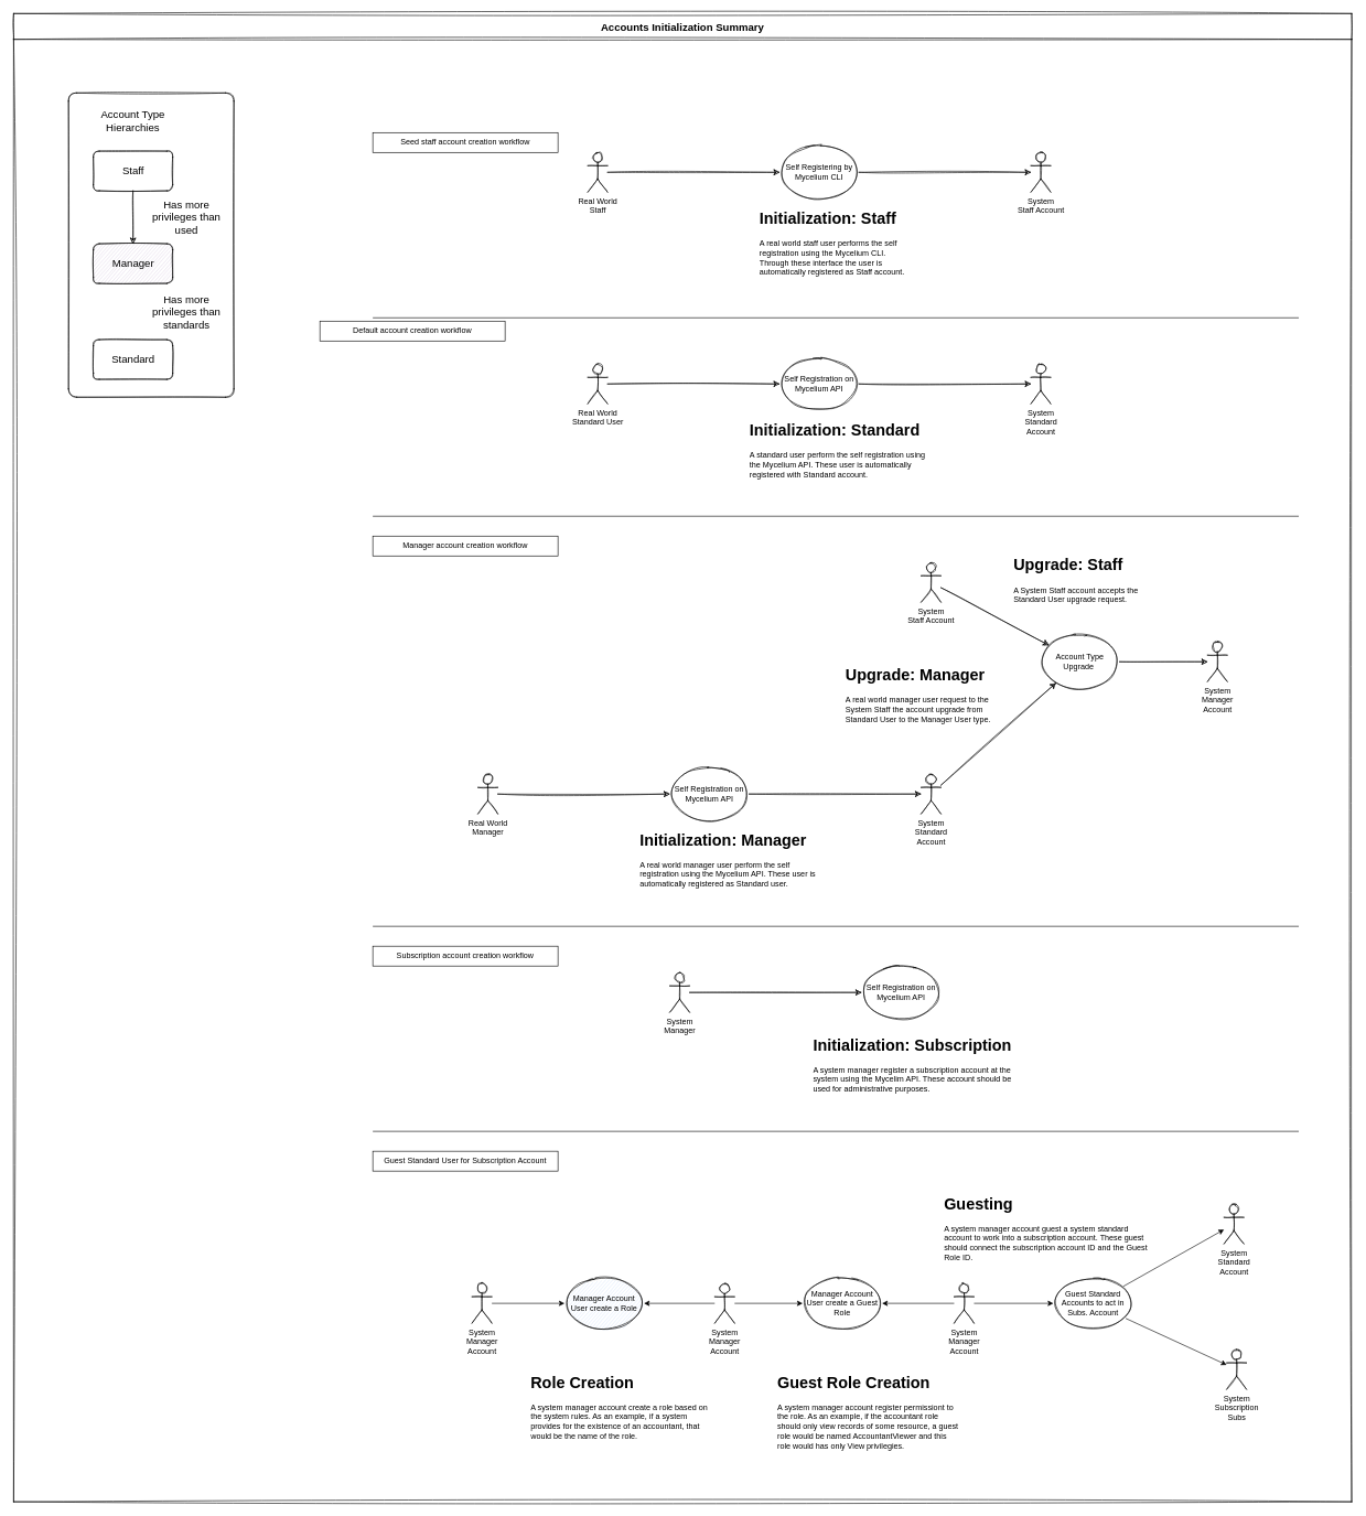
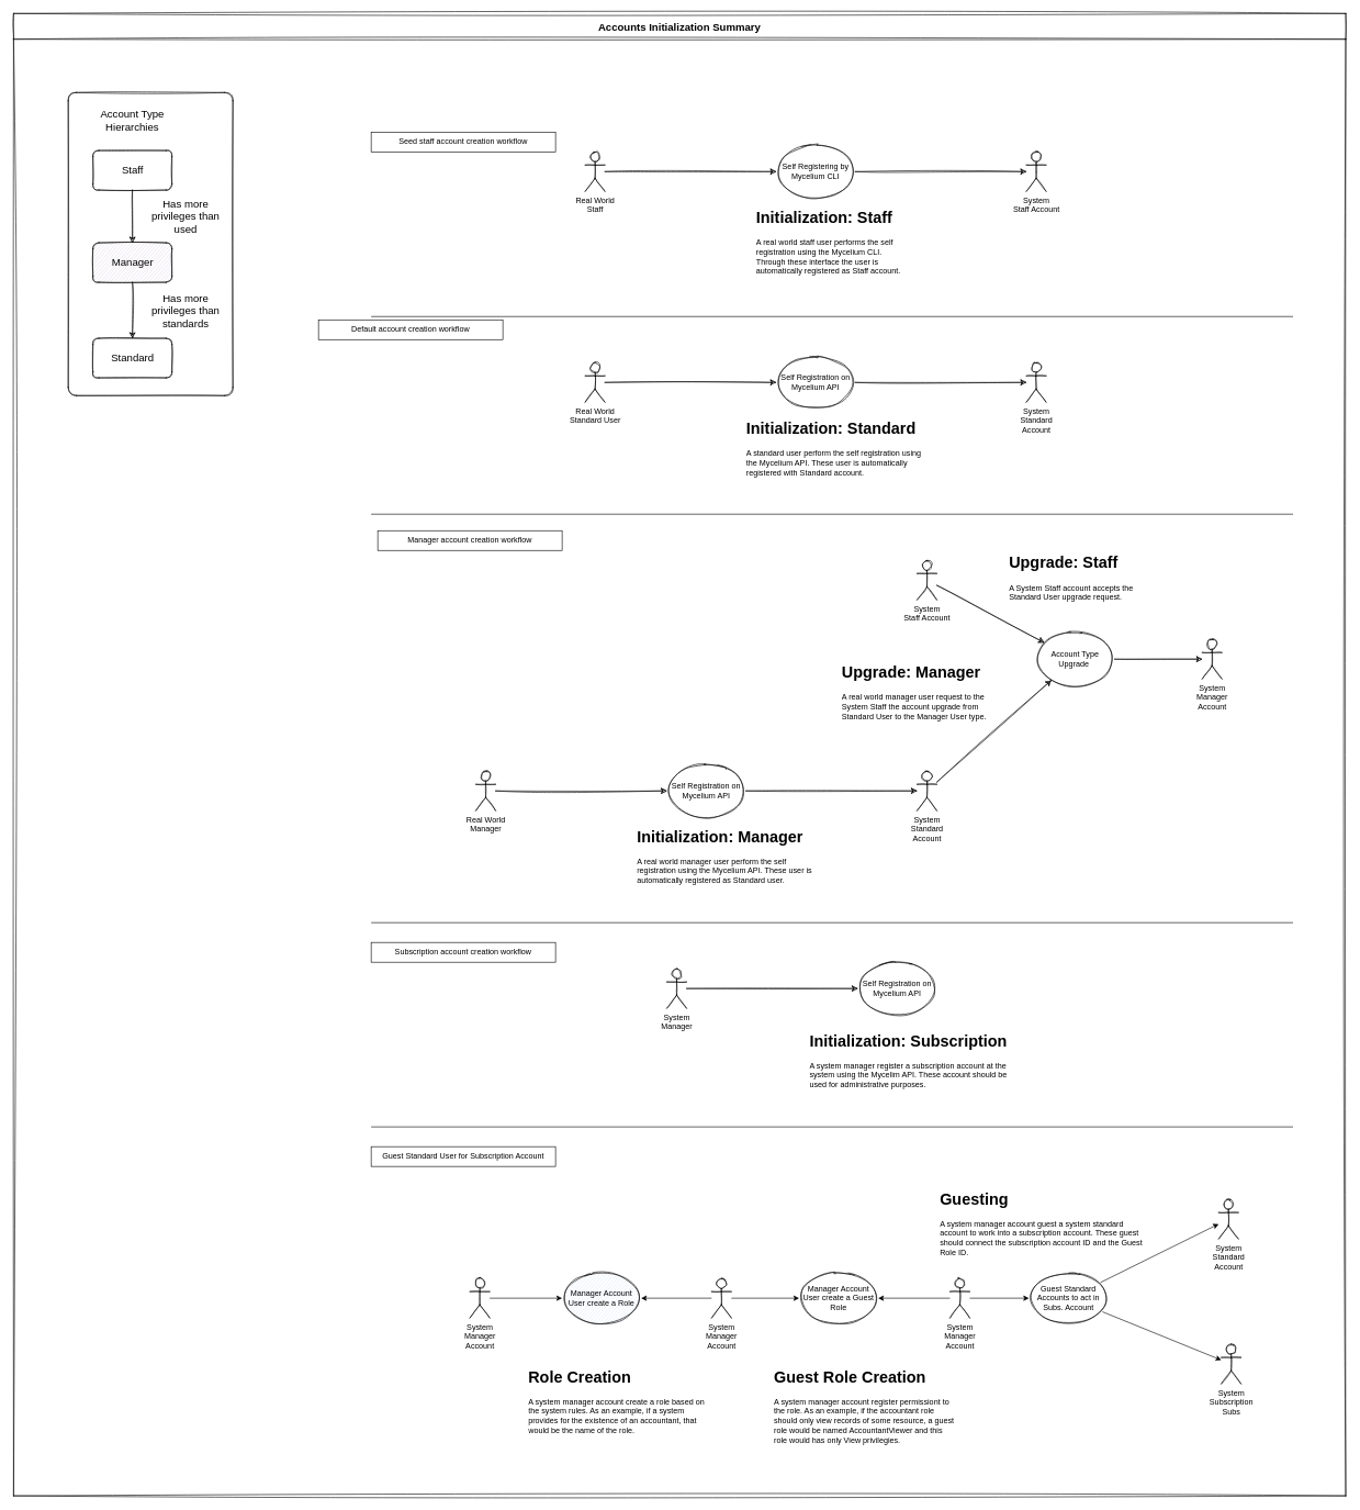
+ <mxCell id="10" style="edgeStyle=none;html=1;fontSize=16;sketch=1;" parent="3" source="7" target="9" edge="1"><mxGeometry relative="1" as="geometry" /></mxCell>
- <mxCell id="29" value="&lt;span&gt;Manager account creation workflow&lt;/span&gt;" style="rounded=0;whiteSpace=wrap;html=1;" parent="1" vertex="1"><mxGeometry x="563" y="810" width="280" height="30" as="geometry" /></mxCell>
+ <mxCell id="29" value="&lt;span&gt;Manager account creation workflow&lt;/span&gt;" style="rounded=0;whiteSpace=wrap;html=1;" parent="1" vertex="1"><mxGeometry x="573" y="805" width="280" height="30" as="geometry" /></mxCell>
- <mxCell id="56" value="Guest Standard Accounts to act in Subs. Account" style="ellipse;whiteSpace=wrap;html=1;fontSize=12;sketch=1;" parent="1" vertex="1"><mxGeometry x="1592" y="1930" width="120" height="80" as="geometry" /></mxCell>
+ <mxCell id="56" value="Guest Standard Accounts to act in Subs. Account" style="ellipse;whiteSpace=wrap;html=1;fontSize=12;sketch=1;" parent="1" vertex="1"><mxGeometry x="1562" y="1930" width="120" height="80" as="geometry" /></mxCell>
